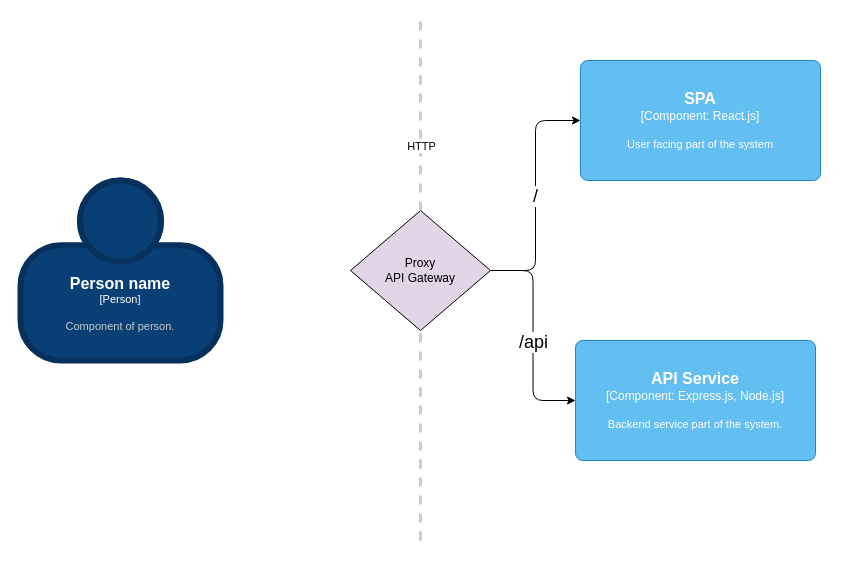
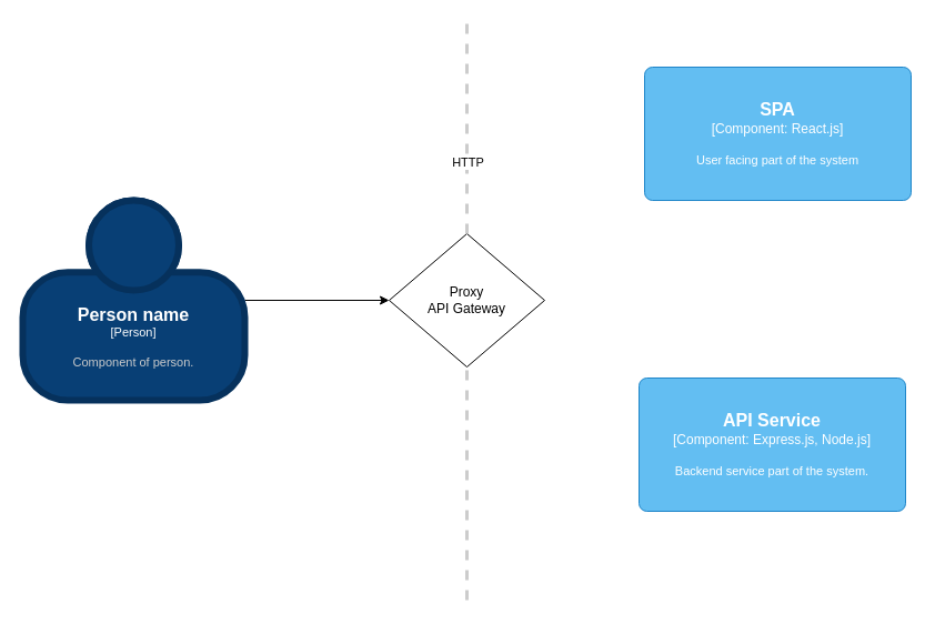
- <mxCell id="2" style="edgeStyle=orthogonalEdgeStyle;html=1;entryX=0;entryY=0.5;entryDx=0;entryDy=0;entryPerimeter=0;" parent="1" source="6" target="10" edge="1"><mxGeometry relative="1" as="geometry" /></mxCell>
- <mxCell id="3" value="/" style="edgeLabel;html=1;align=center;verticalAlign=middle;resizable=0;points=[];fontSize=18;" parent="2" vertex="1" connectable="0"><mxGeometry x="0.002" y="1" relative="1" as="geometry"><mxPoint as="offset" /></mxGeometry></mxCell>
+ <mxCell id="7" style="edgeStyle=none;html=1;entryX=0;entryY=0.5;entryDx=0;entryDy=0;" parent="1" source="8" target="6" edge="1"><mxGeometry relative="1" as="geometry" /></mxCell>
- <mxCell id="6" value="Proxy&lt;br&gt;API Gateway" style="rhombus;whiteSpace=wrap;html=1;fillColor=#e1d5e7;" parent="1" vertex="1"><mxGeometry x="350" y="210" width="140" height="120" as="geometry" /></mxCell>
+ <mxCell id="6" value="Proxy&lt;br&gt;API Gateway" style="rhombus;whiteSpace=wrap;html=1;" parent="1" vertex="1"><mxGeometry x="350" y="210" width="140" height="120" as="geometry" /></mxCell>
- <mxCell id="4" style="edgeStyle=orthogonalEdgeStyle;html=1;entryX=0;entryY=0.5;entryDx=0;entryDy=0;entryPerimeter=0;" parent="1" source="6" target="11" edge="1"><mxGeometry relative="1" as="geometry" /></mxCell>
- <mxCell id="5" value="/api" style="edgeLabel;html=1;align=center;verticalAlign=middle;resizable=0;points=[];fontSize=18;" parent="4" vertex="1" connectable="0"><mxGeometry x="0.053" relative="1" as="geometry"><mxPoint y="1" as="offset" /></mxGeometry></mxCell>
